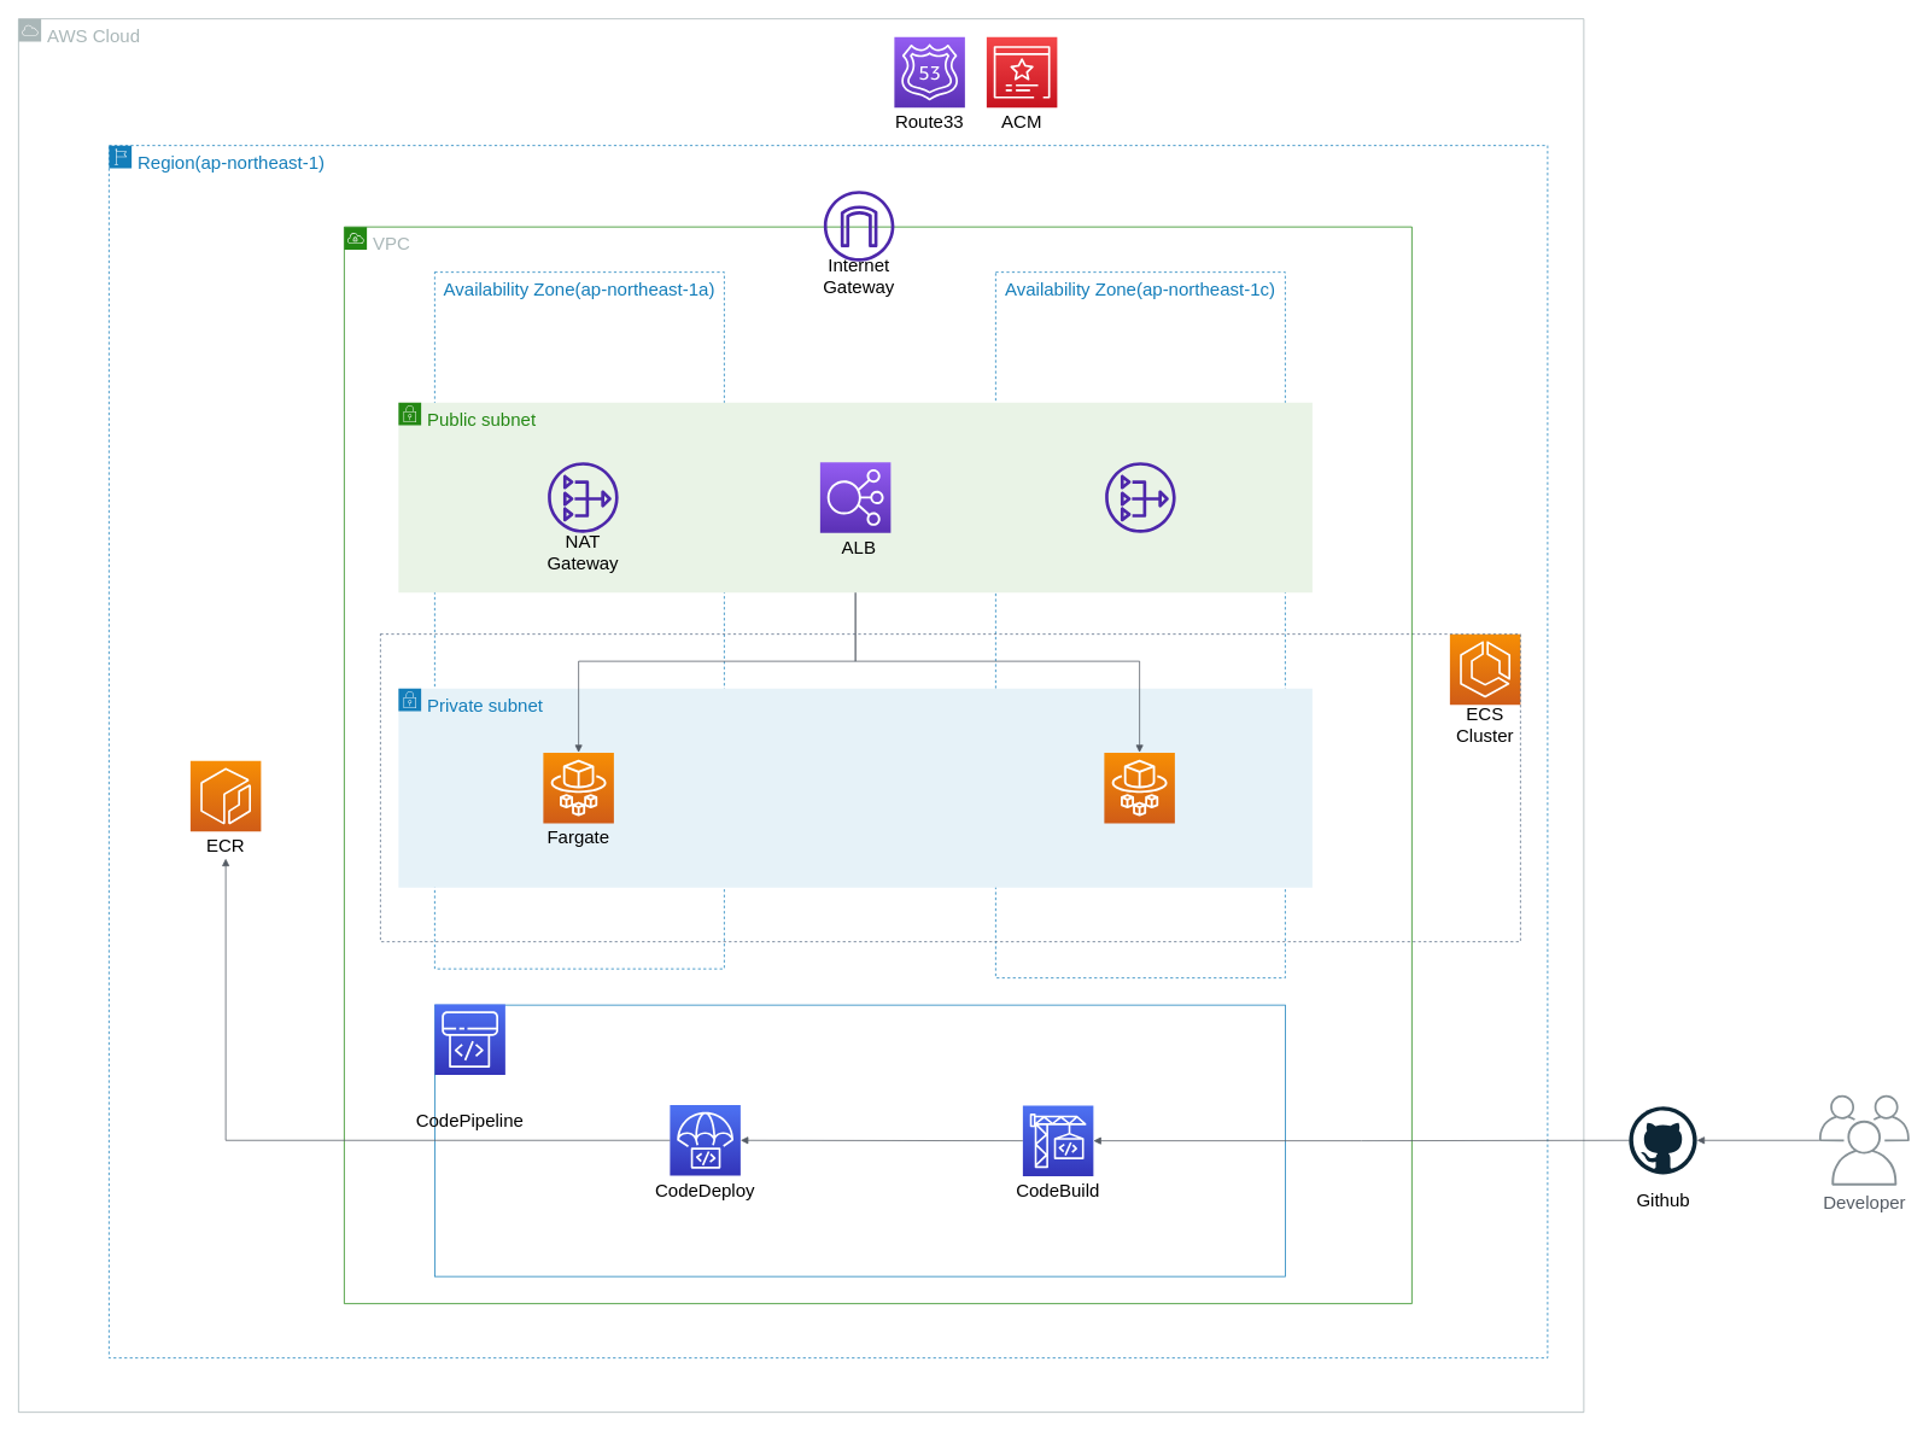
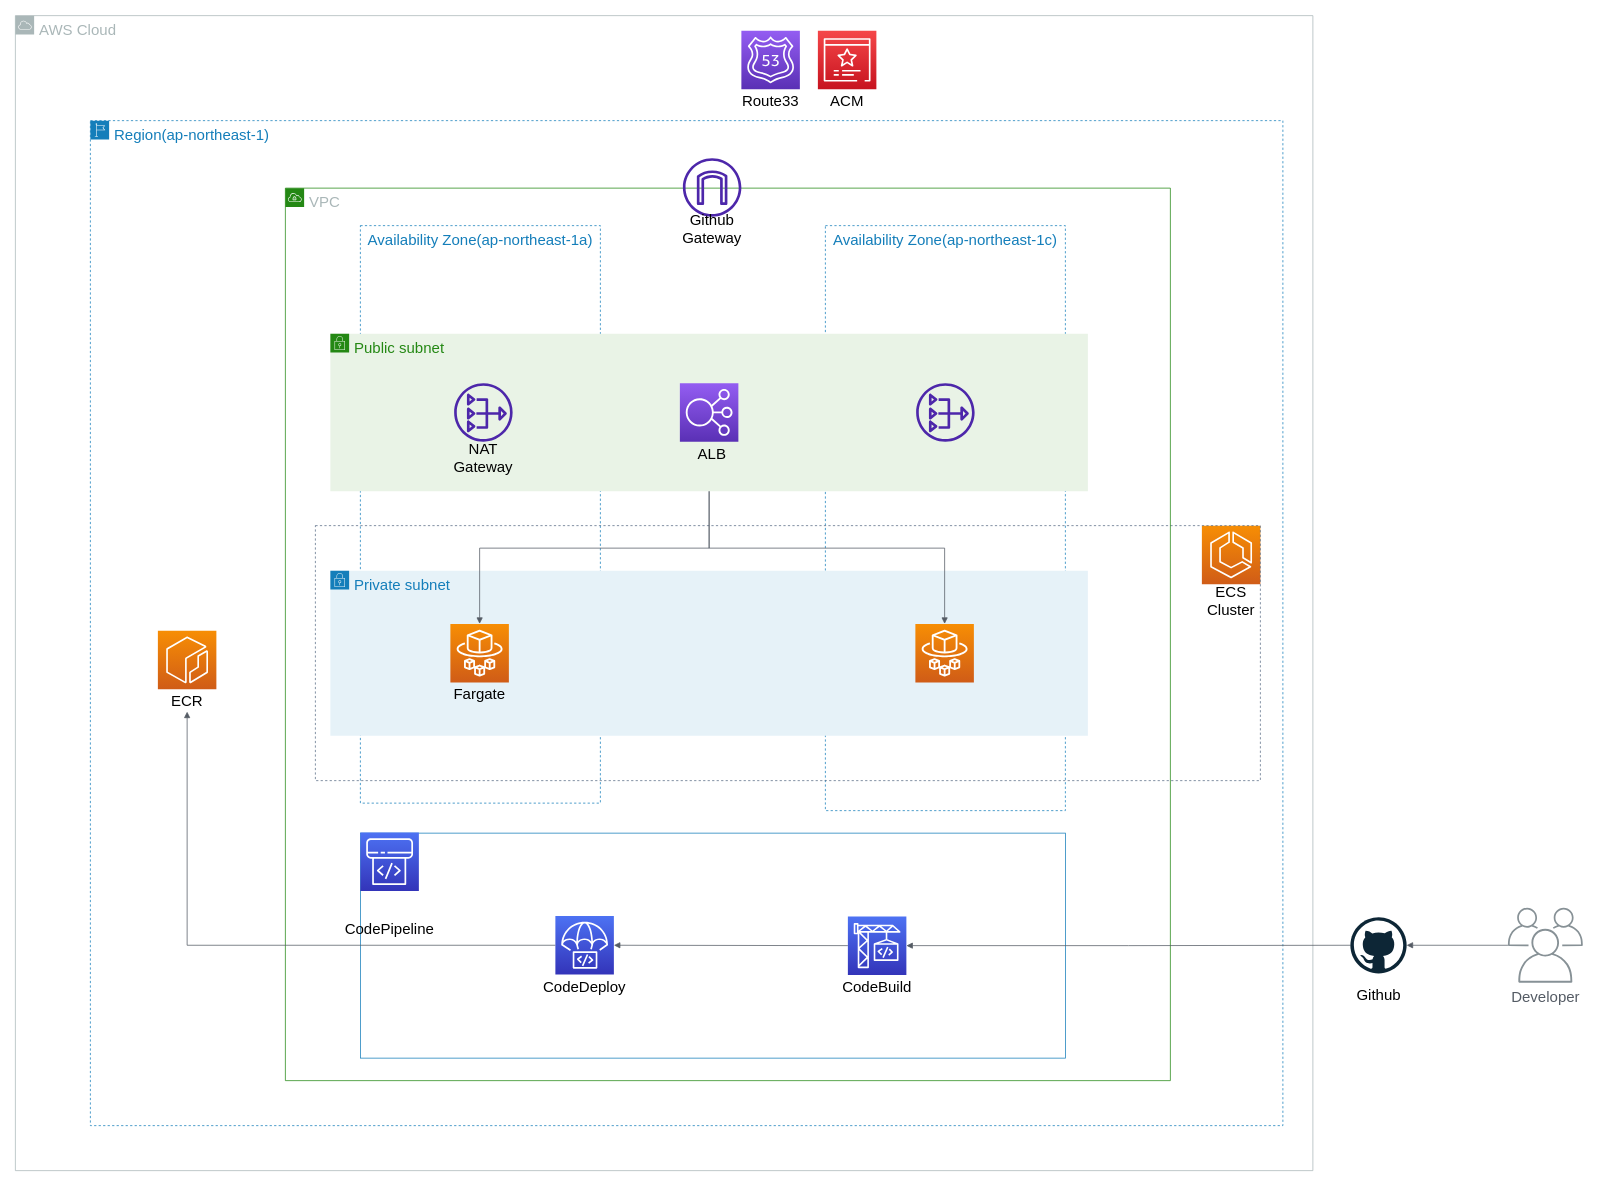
- <mxCell id="42" value="&lt;font color=&quot;#000000&quot;&gt;Internet Gateway&lt;/font&gt;" style="text;strokeColor=none;align=center;fillColor=none;html=1;verticalAlign=middle;whiteSpace=wrap;rounded=0;fontFamily=Helvetica;fontSize=20;fontColor=default;" vertex="1" parent="40"><mxGeometry x="9" y="78" width="60" height="30" as="geometry" /></mxCell>
+ <mxCell id="42" value="&lt;font color=&quot;#000000&quot;&gt;Github Gateway&lt;/font&gt;" style="text;strokeColor=none;align=center;fillColor=none;html=1;verticalAlign=middle;whiteSpace=wrap;rounded=0;fontFamily=Helvetica;fontSize=20;fontColor=default;" vertex="1" parent="40"><mxGeometry x="9" y="78" width="60" height="30" as="geometry" /></mxCell>
